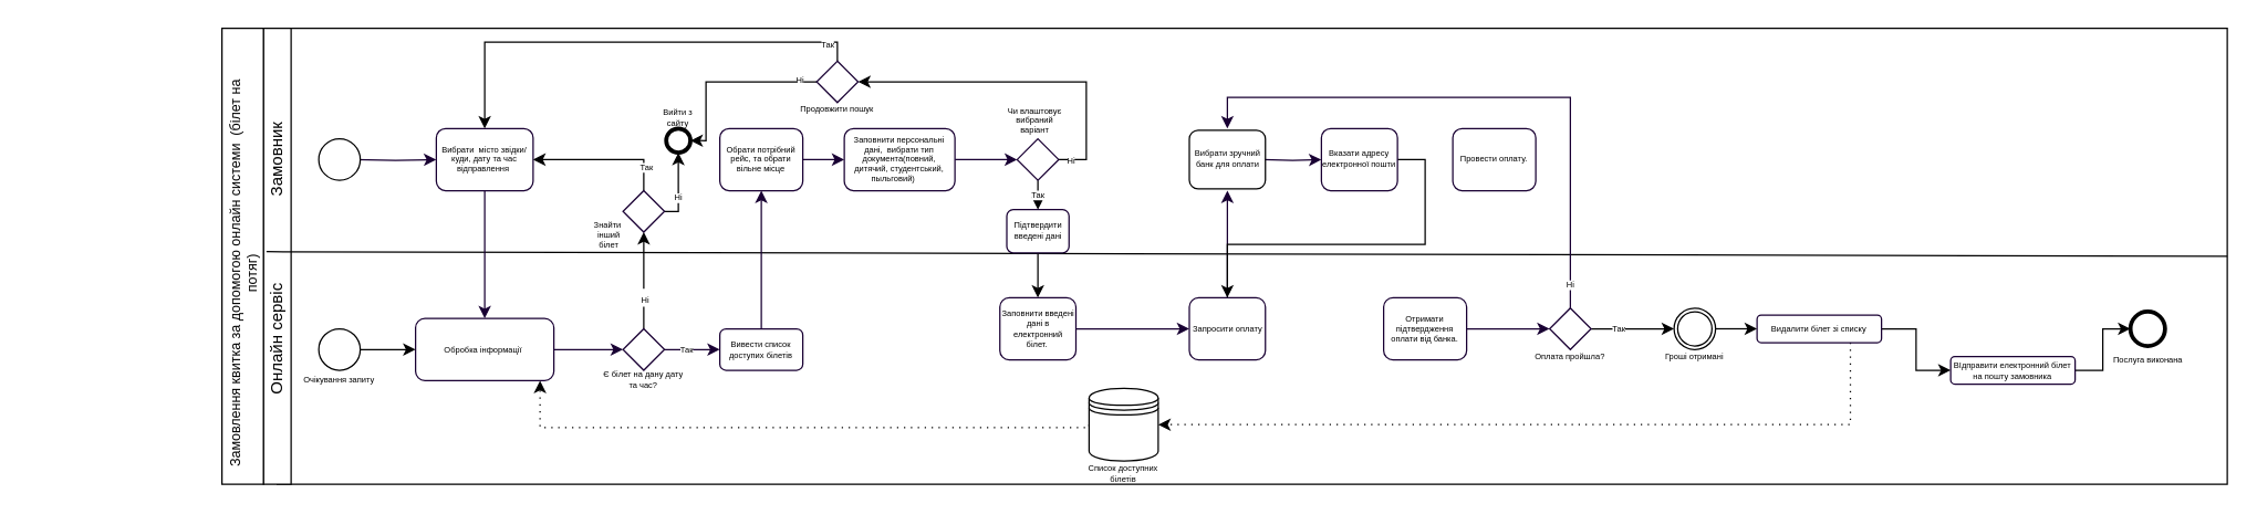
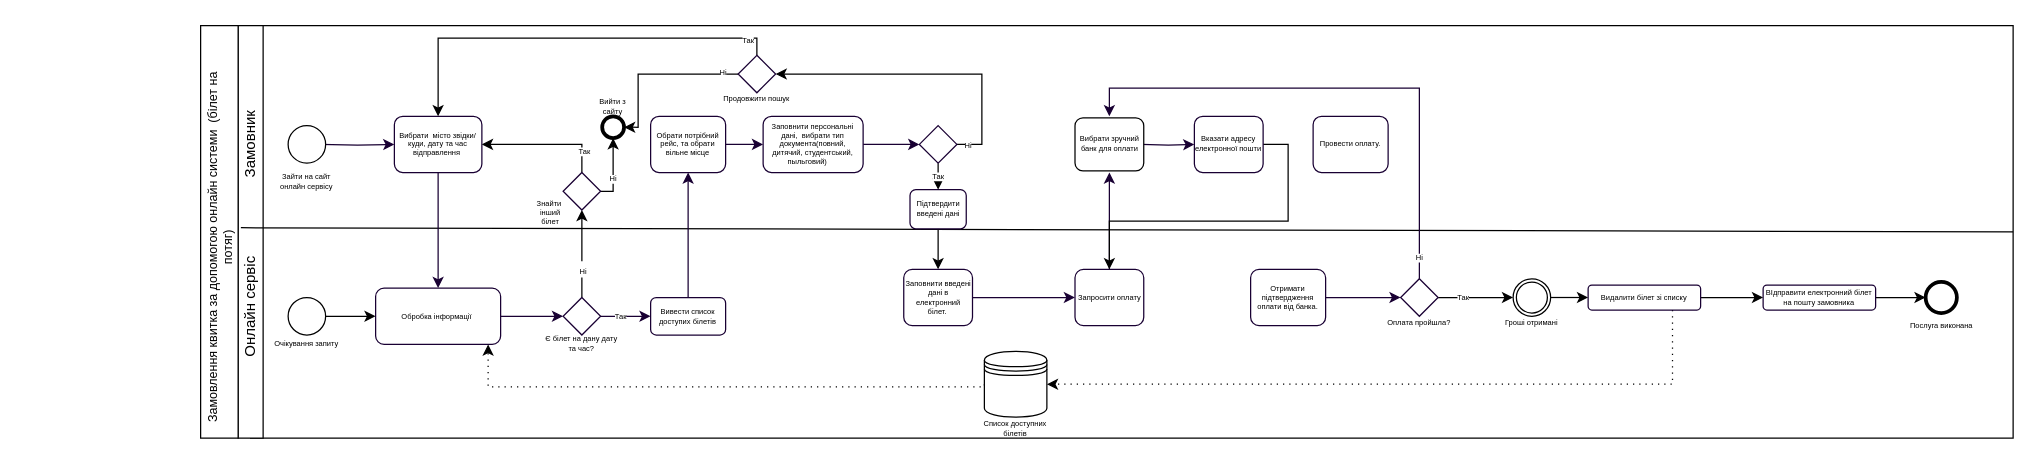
- <mxCell id="62" value="Чи влаштовує вибраний варіант" style="text;html=1;strokeColor=none;fillColor=none;align=center;verticalAlign=middle;whiteSpace=wrap;rounded=0;fontSize=6;" parent="1" vertex="1"><mxGeometry x="722.5" y="73.75" width="50" height="26.25" as="geometry" /></mxCell>
+ <mxCell id="8" value="Зайти на сайт онлайн сервісу" style="text;strokeColor=none;fillColor=none;align=center;verticalAlign=middle;whiteSpace=wrap;rounded=0;fontSize=6;" parent="1" vertex="1"><mxGeometry x="215" y="130" width="60" height="30" as="geometry" /></mxCell>
- <mxCell id="42" value="ВІдправити електронний білет на пошту замовника" style="rounded=1;whiteSpace=wrap;html=1;fontSize=6;strokeColor=#190033;align=center;" parent="1" vertex="1"><mxGeometry x="1410" y="257.5" width="90" height="20" as="geometry" /></mxCell>
+ <mxCell id="42" value="ВІдправити електронний білет на пошту замовника" style="rounded=1;whiteSpace=wrap;html=1;fontSize=6;strokeColor=#190033;align=center;" parent="1" vertex="1"><mxGeometry x="1410" y="227.5" width="90" height="20" as="geometry" /></mxCell>
